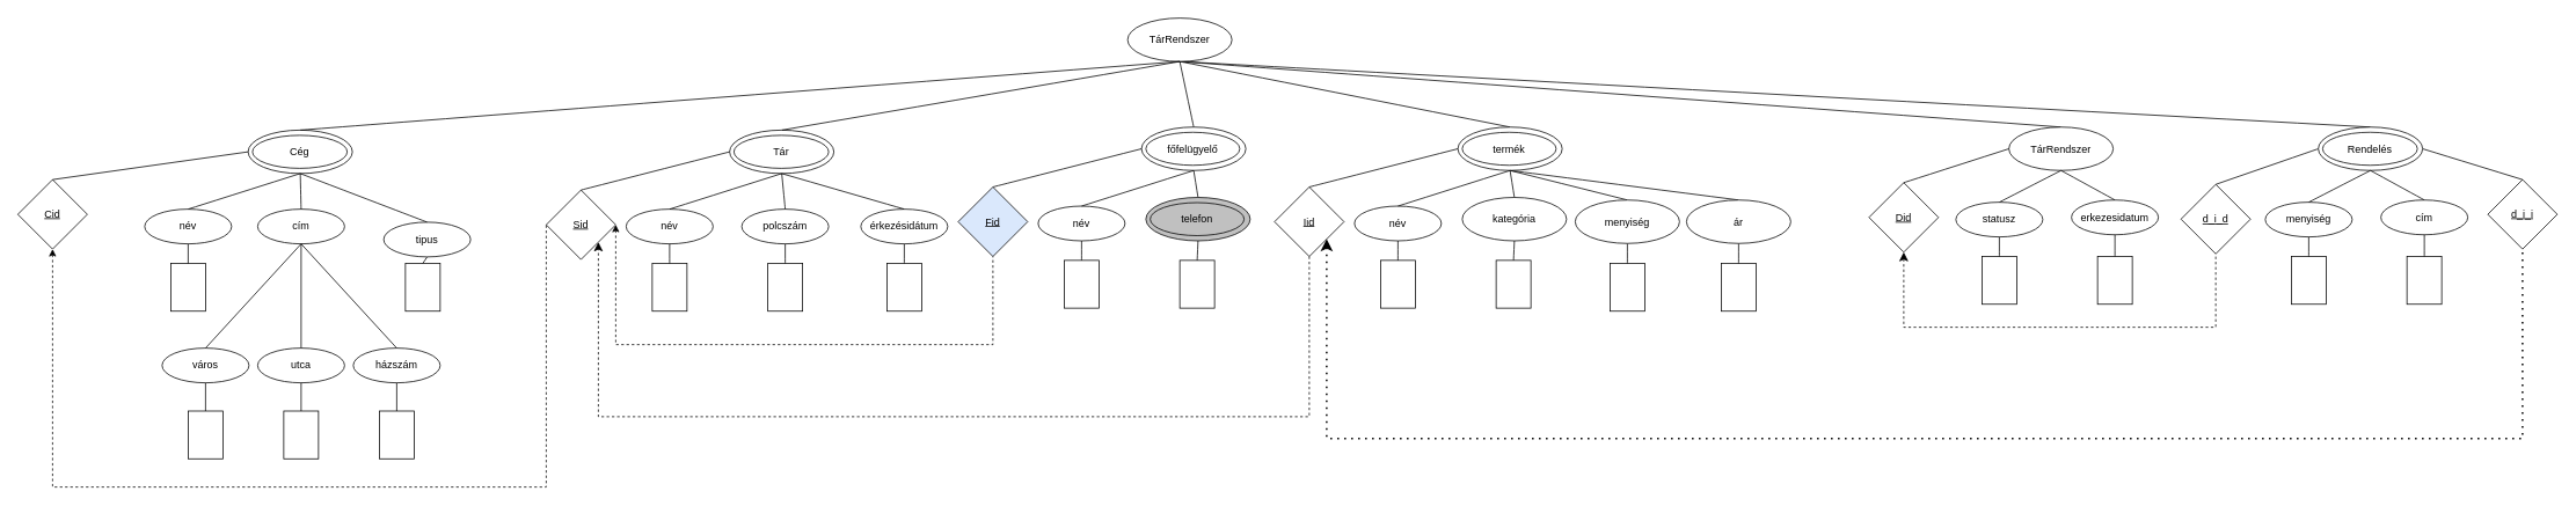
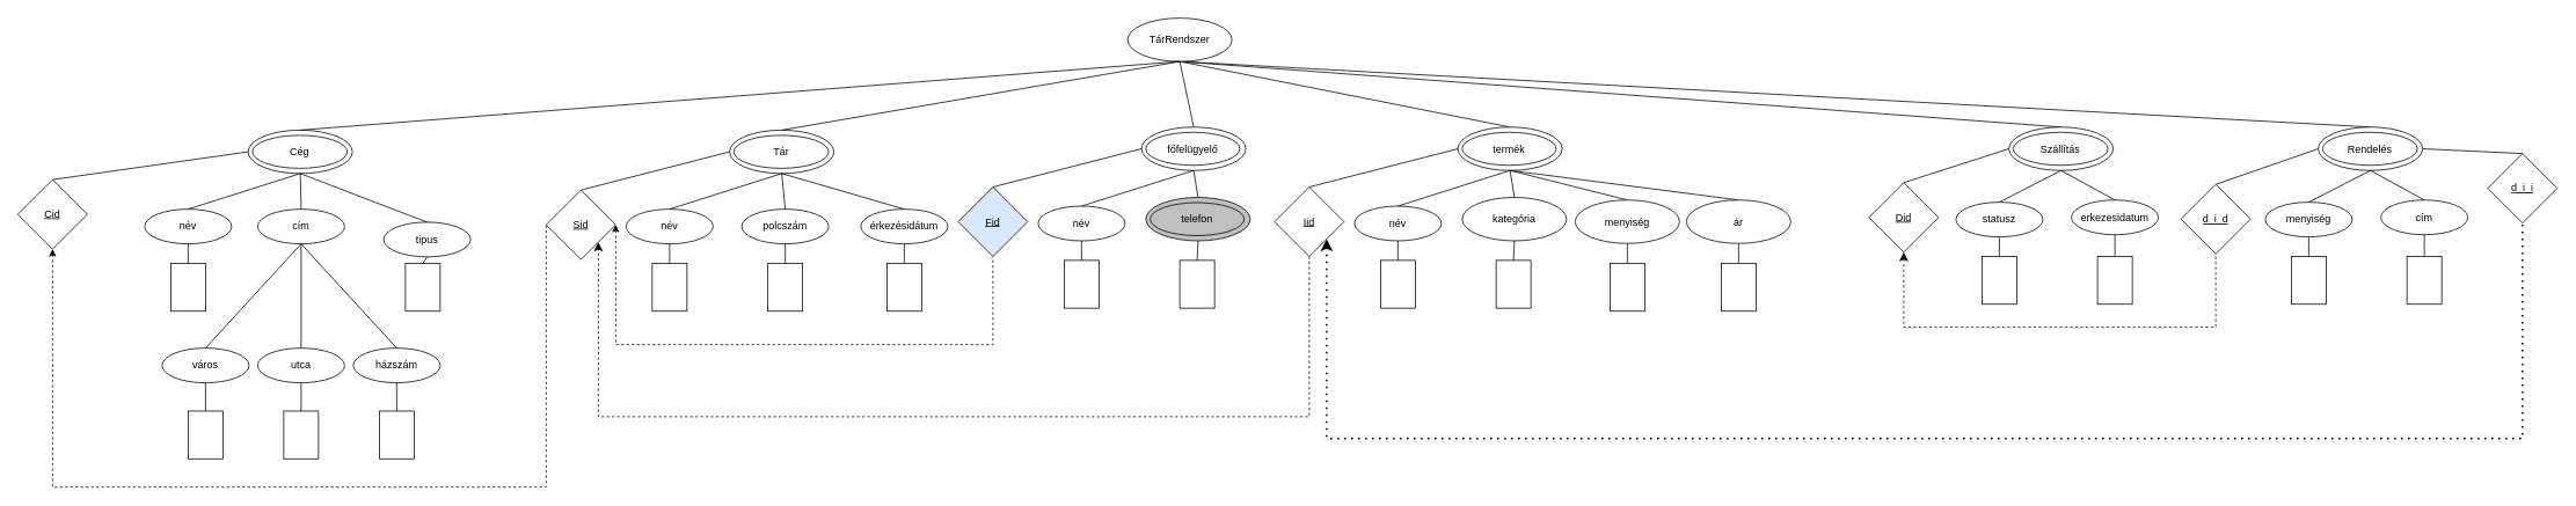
+ <mxCell id="88" value="Szállítás" style="ellipse;whiteSpace=wrap;html=1;" vertex="1" parent="1"><mxGeometry x="2316" y="151.5" width="109" height="38" as="geometry" /></mxCell>
- <mxCell id="107" value="&lt;u&gt;d_i_i&lt;/u&gt;" style="rhombus;whiteSpace=wrap;html=1;" vertex="1" parent="1"><mxGeometry x="2862" y="206" width="80" height="80" as="geometry" /></mxCell>
+ <mxCell id="107" value="&lt;u&gt;d_i_i&lt;/u&gt;" style="rhombus;whiteSpace=wrap;html=1;" vertex="1" parent="1"><mxGeometry x="2862" y="176" width="80" height="80" as="geometry" /></mxCell>
